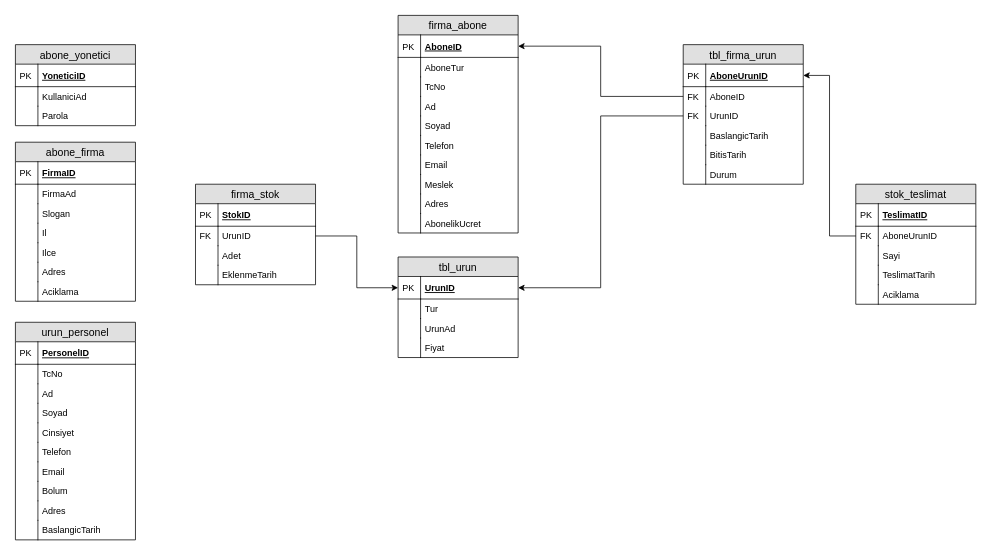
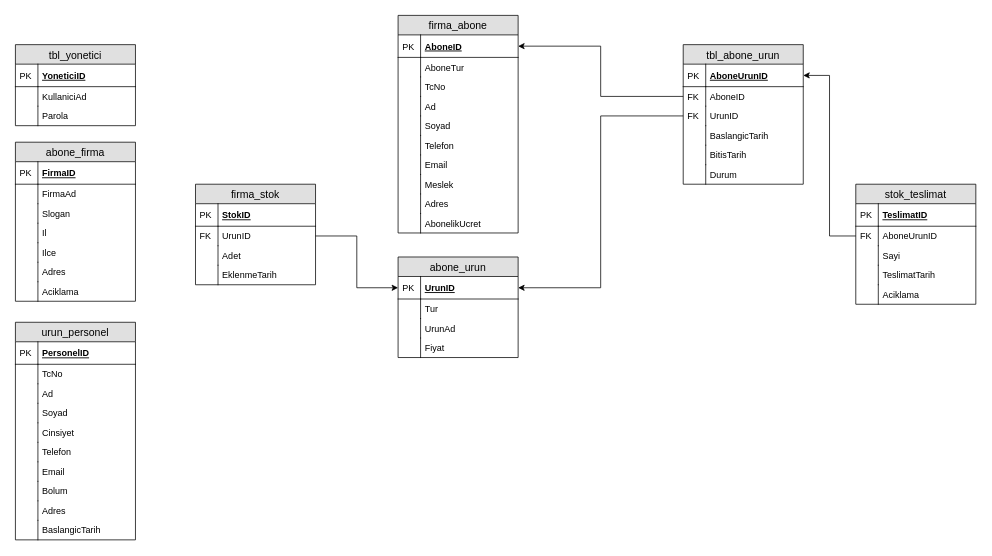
- <mxCell id="44" value="abone_yonetici" style="swimlane;fontStyle=0;childLayout=stackLayout;horizontal=1;startSize=26;fillColor=#e0e0e0;horizontalStack=0;resizeParent=1;resizeParentMax=0;resizeLast=0;collapsible=1;marginBottom=0;swimlaneFillColor=#ffffff;align=center;fontSize=14;" parent="1" vertex="1"><mxGeometry x="20" y="59" width="160" height="108" as="geometry" /></mxCell>
+ <mxCell id="44" value="tbl_yonetici" style="swimlane;fontStyle=0;childLayout=stackLayout;horizontal=1;startSize=26;fillColor=#e0e0e0;horizontalStack=0;resizeParent=1;resizeParentMax=0;resizeLast=0;collapsible=1;marginBottom=0;swimlaneFillColor=#ffffff;align=center;fontSize=14;" parent="1" vertex="1"><mxGeometry x="20" y="59" width="160" height="108" as="geometry" /></mxCell>
- <mxCell id="51" value="tbl_firma_urun" style="swimlane;fontStyle=0;childLayout=stackLayout;horizontal=1;startSize=26;fillColor=#e0e0e0;horizontalStack=0;resizeParent=1;resizeParentMax=0;resizeLast=0;collapsible=1;marginBottom=0;swimlaneFillColor=#ffffff;align=center;fontSize=14;" parent="1" vertex="1"><mxGeometry x="910" y="59" width="160" height="186" as="geometry" /></mxCell>
+ <mxCell id="51" value="tbl_abone_urun" style="swimlane;fontStyle=0;childLayout=stackLayout;horizontal=1;startSize=26;fillColor=#e0e0e0;horizontalStack=0;resizeParent=1;resizeParentMax=0;resizeLast=0;collapsible=1;marginBottom=0;swimlaneFillColor=#ffffff;align=center;fontSize=14;" parent="1" vertex="1"><mxGeometry x="910" y="59" width="160" height="186" as="geometry" /></mxCell>
- <mxCell id="90" value="tbl_urun" style="swimlane;fontStyle=0;childLayout=stackLayout;horizontal=1;startSize=26;fillColor=#e0e0e0;horizontalStack=0;resizeParent=1;resizeParentMax=0;resizeLast=0;collapsible=1;marginBottom=0;swimlaneFillColor=#ffffff;align=center;fontSize=14;" parent="1" vertex="1"><mxGeometry x="530" y="342" width="160" height="134" as="geometry" /></mxCell>
+ <mxCell id="90" value="abone_urun" style="swimlane;fontStyle=0;childLayout=stackLayout;horizontal=1;startSize=26;fillColor=#e0e0e0;horizontalStack=0;resizeParent=1;resizeParentMax=0;resizeLast=0;collapsible=1;marginBottom=0;swimlaneFillColor=#ffffff;align=center;fontSize=14;" parent="1" vertex="1"><mxGeometry x="530" y="342" width="160" height="134" as="geometry" /></mxCell>
